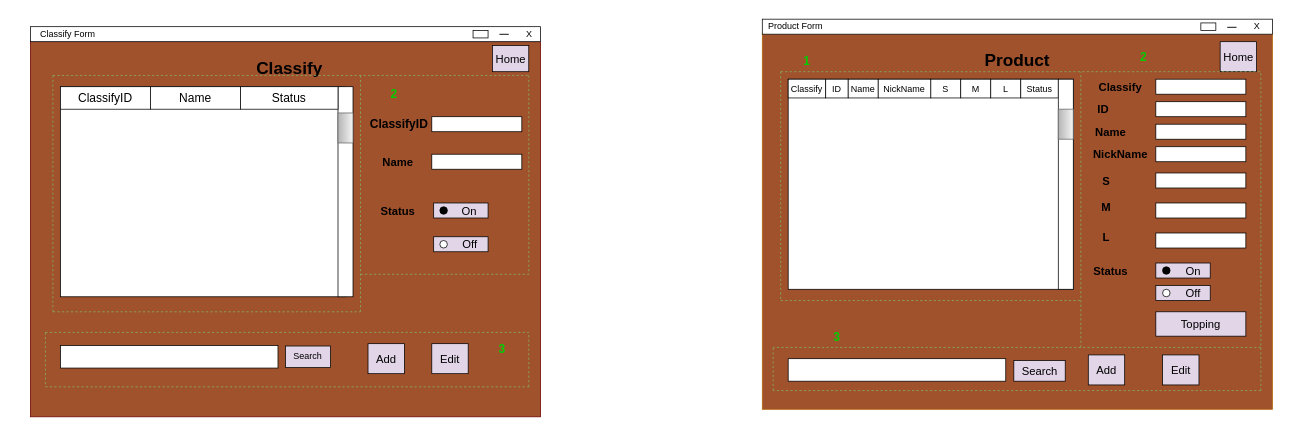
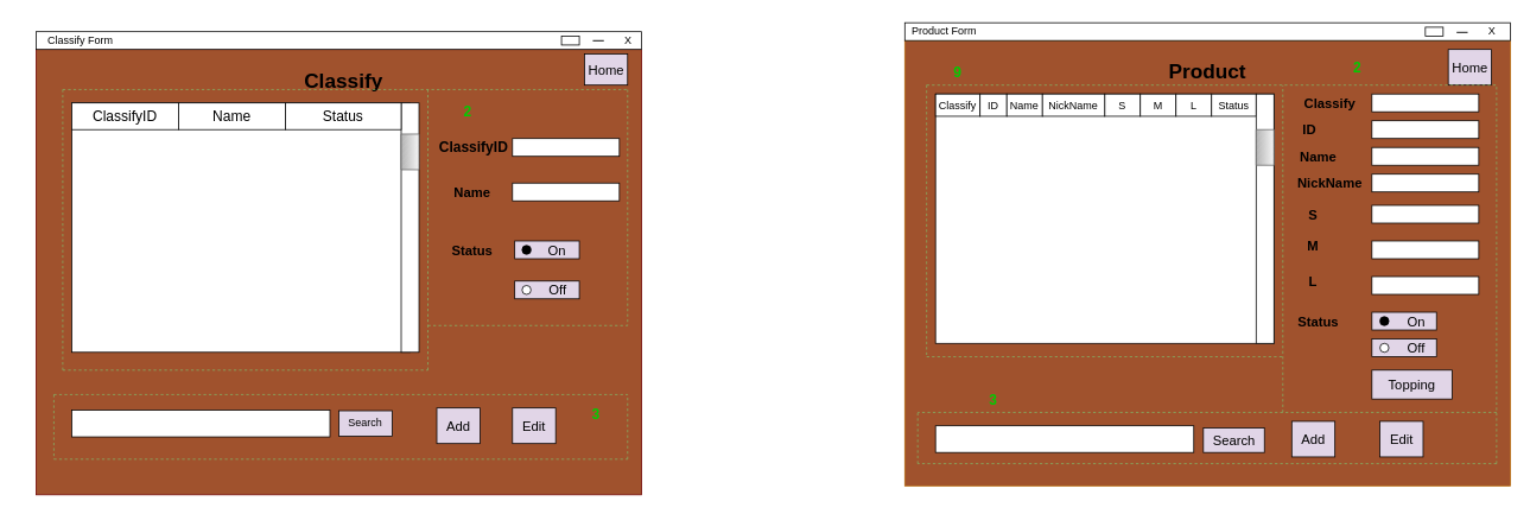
- <mxCell id="75" value="&lt;font color=&quot;#00cc00&quot; size=&quot;1&quot;&gt;&lt;b style=&quot;font-size: 16px&quot;&gt;1&lt;/b&gt;&lt;/font&gt;" style="text;html=1;strokeColor=none;fillColor=none;align=center;verticalAlign=middle;whiteSpace=wrap;rounded=0;fontColor=#000000;" parent="1" vertex="1"><mxGeometry x="1040" y="60" width="70" height="40" as="geometry" /></mxCell>
+ <mxCell id="75" value="&lt;font color=&quot;#00cc00&quot; size=&quot;1&quot;&gt;&lt;b style=&quot;font-size: 16px&quot;&gt;9&lt;/b&gt;&lt;/font&gt;" style="text;html=1;strokeColor=none;fillColor=none;align=center;verticalAlign=middle;whiteSpace=wrap;rounded=0;fontColor=#000000;" parent="1" vertex="1"><mxGeometry x="1040" y="60" width="70" height="40" as="geometry" /></mxCell>
- <mxCell id="56" value="Topping" style="rounded=0;whiteSpace=wrap;html=1;fontSize=15;fontColor=#000000;fillColor=#E1D5E7;" parent="1" vertex="1"><mxGeometry x="1540" y="415" width="120" height="32.5" as="geometry" /></mxCell>
+ <mxCell id="56" value="Topping" style="rounded=0;whiteSpace=wrap;html=1;fontSize=15;fontColor=#000000;fillColor=#E1D5E7;" parent="1" vertex="1"><mxGeometry x="1540" y="415" width="90" height="32.5" as="geometry" /></mxCell>
